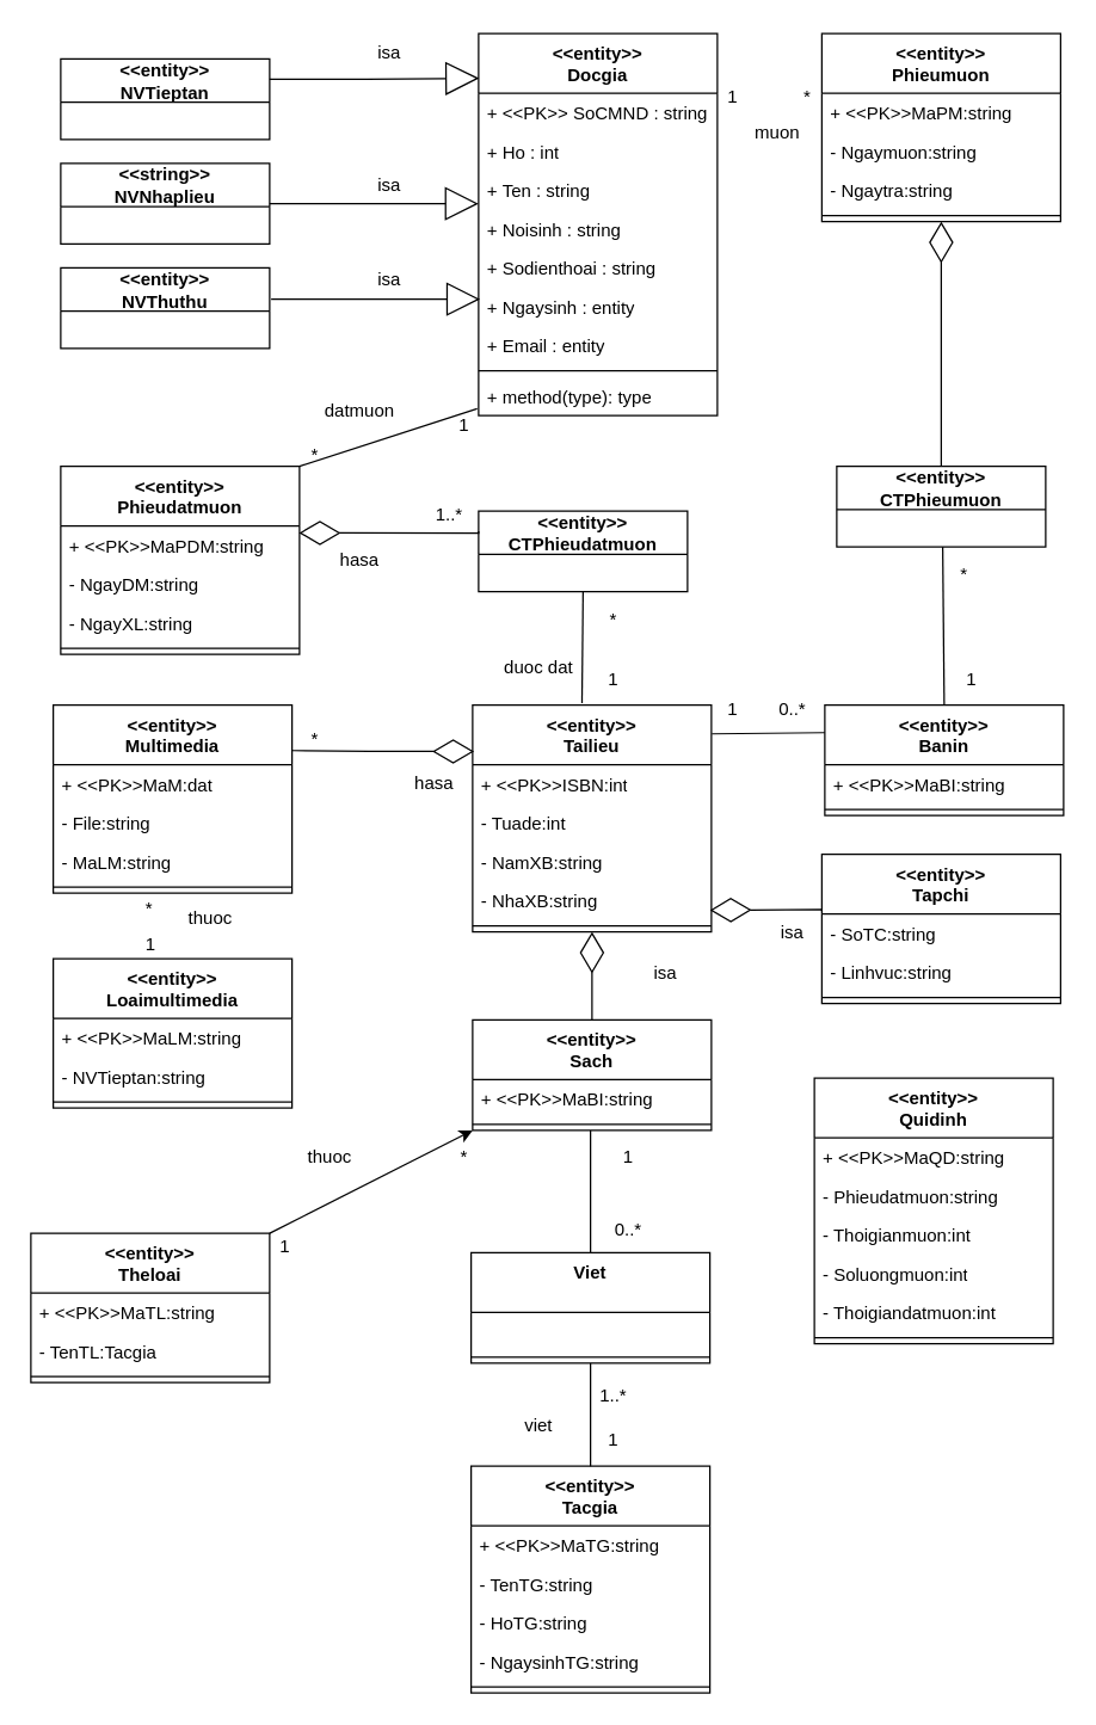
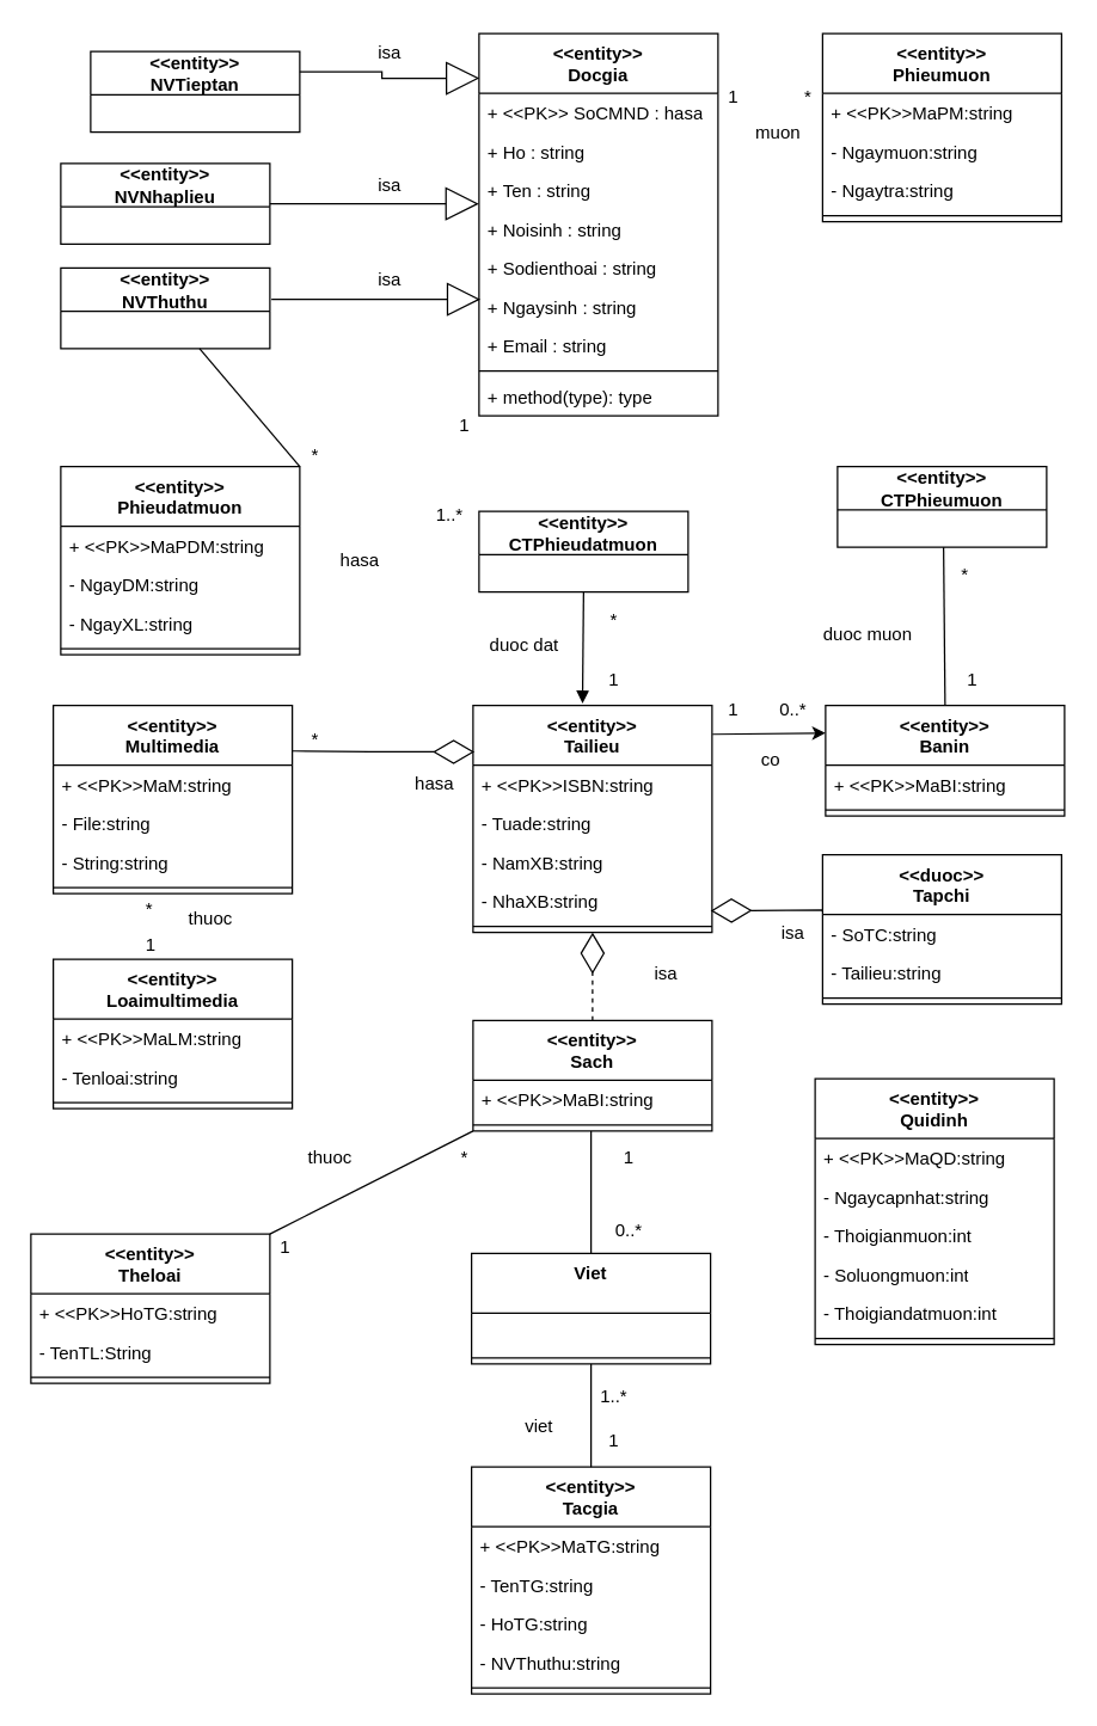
- <mxCell id="2" value="&amp;lt;&amp;lt;entity&amp;gt;&amp;gt;&lt;br&gt;NVTieptan" style="swimlane;fontStyle=1;align=center;verticalAlign=middle;childLayout=stackLayout;horizontal=1;startSize=29;horizontalStack=0;resizeParent=1;resizeParentMax=0;resizeLast=0;collapsible=0;marginBottom=0;html=1;whiteSpace=wrap;" vertex="1" parent="1"><mxGeometry x="40" y="39" width="140" height="54" as="geometry" /></mxCell>
+ <mxCell id="2" value="&amp;lt;&amp;lt;entity&amp;gt;&amp;gt;&lt;br&gt;NVTieptan" style="swimlane;fontStyle=1;align=center;verticalAlign=middle;childLayout=stackLayout;horizontal=1;startSize=29;horizontalStack=0;resizeParent=1;resizeParentMax=0;resizeLast=0;collapsible=0;marginBottom=0;html=1;whiteSpace=wrap;" vertex="1" parent="1"><mxGeometry x="60" y="34" width="140" height="54" as="geometry" /></mxCell>
- <mxCell id="6" value="+&amp;nbsp;&amp;lt;&amp;lt;PK&amp;gt;&amp;gt; SoCMND : string" style="text;strokeColor=none;fillColor=none;align=left;verticalAlign=top;spacingLeft=4;spacingRight=4;overflow=hidden;rotatable=0;points=[[0,0.5],[1,0.5]];portConstraint=eastwest;whiteSpace=wrap;html=1;" vertex="1" parent="5"><mxGeometry y="40" width="160" height="26" as="geometry" /></mxCell>
+ <mxCell id="6" value="+&amp;nbsp;&amp;lt;&amp;lt;PK&amp;gt;&amp;gt; SoCMND : hasa" style="text;strokeColor=none;fillColor=none;align=left;verticalAlign=top;spacingLeft=4;spacingRight=4;overflow=hidden;rotatable=0;points=[[0,0.5],[1,0.5]];portConstraint=eastwest;whiteSpace=wrap;html=1;" vertex="1" parent="5"><mxGeometry y="40" width="160" height="26" as="geometry" /></mxCell>
- <mxCell id="7" value="+&amp;nbsp;Ho : int" style="text;strokeColor=none;fillColor=none;align=left;verticalAlign=top;spacingLeft=4;spacingRight=4;overflow=hidden;rotatable=0;points=[[0,0.5],[1,0.5]];portConstraint=eastwest;whiteSpace=wrap;html=1;" vertex="1" parent="5"><mxGeometry y="66" width="160" height="26" as="geometry" /></mxCell>
+ <mxCell id="7" value="+&amp;nbsp;Ho : string" style="text;strokeColor=none;fillColor=none;align=left;verticalAlign=top;spacingLeft=4;spacingRight=4;overflow=hidden;rotatable=0;points=[[0,0.5],[1,0.5]];portConstraint=eastwest;whiteSpace=wrap;html=1;" vertex="1" parent="5"><mxGeometry y="66" width="160" height="26" as="geometry" /></mxCell>
- <mxCell id="3" value="&amp;lt;&amp;lt;string&amp;gt;&amp;gt;&lt;br&gt;NVNhaplieu" style="swimlane;fontStyle=1;align=center;verticalAlign=middle;childLayout=stackLayout;horizontal=1;startSize=29;horizontalStack=0;resizeParent=1;resizeParentMax=0;resizeLast=0;collapsible=0;marginBottom=0;html=1;whiteSpace=wrap;" vertex="1" parent="1"><mxGeometry x="40" y="109" width="140" height="54" as="geometry" /></mxCell>
+ <mxCell id="3" value="&amp;lt;&amp;lt;entity&amp;gt;&amp;gt;&lt;br&gt;NVNhaplieu" style="swimlane;fontStyle=1;align=center;verticalAlign=middle;childLayout=stackLayout;horizontal=1;startSize=29;horizontalStack=0;resizeParent=1;resizeParentMax=0;resizeLast=0;collapsible=0;marginBottom=0;html=1;whiteSpace=wrap;" vertex="1" parent="1"><mxGeometry x="40" y="109" width="140" height="54" as="geometry" /></mxCell>
- <mxCell id="11" value="+&amp;nbsp;&lt;span style=&quot;background-color: transparent;&quot;&gt;Ngaysinh : entity&lt;/span&gt;&lt;div&gt;&lt;span style=&quot;background-color: transparent; color: light-dark(rgb(0, 0, 0), rgb(255, 255, 255));&quot;&gt;&lt;br&gt;&lt;/span&gt;&lt;/div&gt;" style="text;strokeColor=none;fillColor=none;align=left;verticalAlign=top;spacingLeft=4;spacingRight=4;overflow=hidden;rotatable=0;points=[[0,0.5],[1,0.5]];portConstraint=eastwest;whiteSpace=wrap;html=1;" vertex="1" parent="5"><mxGeometry y="170" width="160" height="26" as="geometry" /></mxCell>
+ <mxCell id="11" value="+&amp;nbsp;&lt;span style=&quot;background-color: transparent;&quot;&gt;Ngaysinh : string&lt;/span&gt;&lt;div&gt;&lt;span style=&quot;background-color: transparent; color: light-dark(rgb(0, 0, 0), rgb(255, 255, 255));&quot;&gt;&lt;br&gt;&lt;/span&gt;&lt;/div&gt;" style="text;strokeColor=none;fillColor=none;align=left;verticalAlign=top;spacingLeft=4;spacingRight=4;overflow=hidden;rotatable=0;points=[[0,0.5],[1,0.5]];portConstraint=eastwest;whiteSpace=wrap;html=1;" vertex="1" parent="5"><mxGeometry y="170" width="160" height="26" as="geometry" /></mxCell>
- <mxCell id="12" value="&lt;div&gt;&lt;span style=&quot;background-color: transparent; color: light-dark(rgb(0, 0, 0), rgb(255, 255, 255));&quot;&gt;+&amp;nbsp;&lt;/span&gt;&lt;span style=&quot;background-color: transparent;&quot;&gt;Email : entity&lt;/span&gt;&lt;/div&gt;&lt;div&gt;&lt;br&gt;&lt;/div&gt;" style="text;strokeColor=none;fillColor=none;align=left;verticalAlign=top;spacingLeft=4;spacingRight=4;overflow=hidden;rotatable=0;points=[[0,0.5],[1,0.5]];portConstraint=eastwest;whiteSpace=wrap;html=1;" vertex="1" parent="5"><mxGeometry y="196" width="160" height="26" as="geometry" /></mxCell>
+ <mxCell id="12" value="&lt;div&gt;&lt;span style=&quot;background-color: transparent; color: light-dark(rgb(0, 0, 0), rgb(255, 255, 255));&quot;&gt;+&amp;nbsp;&lt;/span&gt;&lt;span style=&quot;background-color: transparent;&quot;&gt;Email : string&lt;/span&gt;&lt;/div&gt;&lt;div&gt;&lt;br&gt;&lt;/div&gt;" style="text;strokeColor=none;fillColor=none;align=left;verticalAlign=top;spacingLeft=4;spacingRight=4;overflow=hidden;rotatable=0;points=[[0,0.5],[1,0.5]];portConstraint=eastwest;whiteSpace=wrap;html=1;" vertex="1" parent="5"><mxGeometry y="196" width="160" height="26" as="geometry" /></mxCell>
- <mxCell id="30" style="edgeStyle=orthogonalEdgeStyle;rounded=0;orthogonalLoop=1;jettySize=auto;html=1;exitX=0.5;exitY=0;exitDx=0;exitDy=0;entryX=0.5;entryY=1;entryDx=0;entryDy=0;endArrow=diamondThin;endFill=0;endSize=25;" edge="1" parent="1" source="31" target="15"><mxGeometry relative="1" as="geometry" /></mxCell>
- <mxCell id="41" value="datmuon" style="text;html=1;align=center;verticalAlign=middle;resizable=0;points=[];autosize=1;strokeColor=none;fillColor=none;" vertex="1" parent="1"><mxGeometry x="205" y="260" width="70" height="30" as="geometry" /></mxCell>
- <mxCell id="40" value="" style="endArrow=none;html=1;rounded=0;exitX=1;exitY=0;exitDx=0;exitDy=0;entryX=-0.006;entryY=0.821;entryDx=0;entryDy=0;entryPerimeter=0;" edge="1" parent="1" source="32" target="14"><mxGeometry width="50" height="50" relative="1" as="geometry"><mxPoint x="380" y="292" as="sourcePoint" /><mxPoint x="320" y="282" as="targetPoint" /></mxGeometry></mxCell>
+ <mxCell id="40" value="" style="endArrow=none;html=1;rounded=0;exitX=1;exitY=0;exitDx=0;exitDy=0;" edge="1" parent="1" source="32" target="4"><mxGeometry width="50" height="50" relative="1" as="geometry"><mxPoint x="380" y="292" as="sourcePoint" /><mxPoint x="320" y="282" as="targetPoint" /></mxGeometry></mxCell>
- <mxCell id="37" style="edgeStyle=orthogonalEdgeStyle;rounded=0;orthogonalLoop=1;jettySize=auto;html=1;exitX=0;exitY=0.25;exitDx=0;exitDy=0;entryX=0.998;entryY=0.179;entryDx=0;entryDy=0;entryPerimeter=0;endArrow=diamondThin;endFill=0;endSize=25;" edge="1" parent="1" source="29" target="33"><mxGeometry relative="1" as="geometry"><Array as="points"><mxPoint x="320" y="357" /></Array></mxGeometry></mxCell>
+ <mxCell id="61" value="duoc muon" style="text;html=1;align=center;verticalAlign=middle;resizable=0;points=[];autosize=1;strokeColor=none;fillColor=none;" vertex="1" parent="1"><mxGeometry x="540" y="410" width="80" height="30" as="geometry" /></mxCell>
- <mxCell id="62" value="duoc dat" style="text;html=1;align=center;verticalAlign=middle;resizable=0;points=[];autosize=1;strokeColor=none;fillColor=none;" vertex="1" parent="1"><mxGeometry x="325" y="432" width="70" height="30" as="geometry" /></mxCell>
+ <mxCell id="62" value="duoc dat" style="text;html=1;align=center;verticalAlign=middle;resizable=0;points=[];autosize=1;strokeColor=none;fillColor=none;" vertex="1" parent="1"><mxGeometry x="315" y="417" width="70" height="30" as="geometry" /></mxCell>
- <mxCell id="57" value="" style="endArrow=none;html=1;rounded=0;exitX=0.5;exitY=1;exitDx=0;exitDy=0;entryX=0.458;entryY=-0.009;entryDx=0;entryDy=0;entryPerimeter=0;" edge="1" parent="1" source="29" target="48"><mxGeometry width="50" height="50" relative="1" as="geometry"><mxPoint x="380" y="392" as="sourcePoint" /><mxPoint x="430" y="342" as="targetPoint" /></mxGeometry></mxCell>
+ <mxCell id="57" value="" style="endArrow=block;html=1;rounded=0;exitX=0.5;exitY=1;exitDx=0;exitDy=0;entryX=0.458;entryY=-0.009;entryDx=0;entryDy=0;entryPerimeter=0;" edge="1" parent="1" source="29" target="48"><mxGeometry width="50" height="50" relative="1" as="geometry"><mxPoint x="380" y="392" as="sourcePoint" /><mxPoint x="430" y="342" as="targetPoint" /></mxGeometry></mxCell>
- <mxCell id="88" value="" style="endArrow=none;html=1;rounded=0;entryX=0;entryY=0.25;entryDx=0;entryDy=0;exitX=1.002;exitY=0.127;exitDx=0;exitDy=0;exitPerimeter=0;" edge="1" parent="1" source="48" target="54"><mxGeometry width="50" height="50" relative="1" as="geometry"><mxPoint x="380" y="592" as="sourcePoint" /><mxPoint x="430" y="542" as="targetPoint" /></mxGeometry></mxCell>
+ <mxCell id="88" value="" style="endArrow=classic;html=1;rounded=0;entryX=0;entryY=0.25;entryDx=0;entryDy=0;exitX=1.002;exitY=0.127;exitDx=0;exitDy=0;exitPerimeter=0;" edge="1" parent="1" source="48" target="54"><mxGeometry width="50" height="50" relative="1" as="geometry"><mxPoint x="380" y="592" as="sourcePoint" /><mxPoint x="430" y="542" as="targetPoint" /></mxGeometry></mxCell>
+ <mxCell id="89" value="co" style="text;html=1;align=center;verticalAlign=middle;resizable=0;points=[];autosize=1;strokeColor=none;fillColor=none;" vertex="1" parent="1"><mxGeometry x="495" y="494" width="40" height="30" as="geometry" /></mxCell>
- <mxCell id="44" value="+ &amp;lt;&amp;lt;PK&amp;gt;&amp;gt;MaM:dat&lt;div&gt;&lt;br&gt;&lt;/div&gt;" style="text;strokeColor=none;fillColor=none;align=left;verticalAlign=top;spacingLeft=4;spacingRight=4;overflow=hidden;rotatable=0;points=[[0,0.5],[1,0.5]];portConstraint=eastwest;whiteSpace=wrap;html=1;" vertex="1" parent="43"><mxGeometry y="40" width="160" height="26" as="geometry" /></mxCell>
+ <mxCell id="44" value="+ &amp;lt;&amp;lt;PK&amp;gt;&amp;gt;MaM:string&lt;div&gt;&lt;br&gt;&lt;/div&gt;" style="text;strokeColor=none;fillColor=none;align=left;verticalAlign=top;spacingLeft=4;spacingRight=4;overflow=hidden;rotatable=0;points=[[0,0.5],[1,0.5]];portConstraint=eastwest;whiteSpace=wrap;html=1;" vertex="1" parent="43"><mxGeometry y="40" width="160" height="26" as="geometry" /></mxCell>
- <mxCell id="49" value="+ &amp;lt;&amp;lt;PK&amp;gt;&amp;gt;ISBN:int&lt;div&gt;&lt;br&gt;&lt;/div&gt;" style="text;strokeColor=none;fillColor=none;align=left;verticalAlign=top;spacingLeft=4;spacingRight=4;overflow=hidden;rotatable=0;points=[[0,0.5],[1,0.5]];portConstraint=eastwest;whiteSpace=wrap;html=1;" vertex="1" parent="48"><mxGeometry y="40" width="160" height="26" as="geometry" /></mxCell>
+ <mxCell id="49" value="+ &amp;lt;&amp;lt;PK&amp;gt;&amp;gt;ISBN:string&lt;div&gt;&lt;br&gt;&lt;/div&gt;" style="text;strokeColor=none;fillColor=none;align=left;verticalAlign=top;spacingLeft=4;spacingRight=4;overflow=hidden;rotatable=0;points=[[0,0.5],[1,0.5]];portConstraint=eastwest;whiteSpace=wrap;html=1;" vertex="1" parent="48"><mxGeometry y="40" width="160" height="26" as="geometry" /></mxCell>
- <mxCell id="50" value="- Tuade:int" style="text;strokeColor=none;fillColor=none;align=left;verticalAlign=top;spacingLeft=4;spacingRight=4;overflow=hidden;rotatable=0;points=[[0,0.5],[1,0.5]];portConstraint=eastwest;whiteSpace=wrap;html=1;" vertex="1" parent="48"><mxGeometry y="66" width="160" height="26" as="geometry" /></mxCell>
+ <mxCell id="50" value="- Tuade:string" style="text;strokeColor=none;fillColor=none;align=left;verticalAlign=top;spacingLeft=4;spacingRight=4;overflow=hidden;rotatable=0;points=[[0,0.5],[1,0.5]];portConstraint=eastwest;whiteSpace=wrap;html=1;" vertex="1" parent="48"><mxGeometry y="66" width="160" height="26" as="geometry" /></mxCell>
- <mxCell id="46" value="&lt;div&gt;- MaLM:string&lt;/div&gt;" style="text;strokeColor=none;fillColor=none;align=left;verticalAlign=top;spacingLeft=4;spacingRight=4;overflow=hidden;rotatable=0;points=[[0,0.5],[1,0.5]];portConstraint=eastwest;whiteSpace=wrap;html=1;" vertex="1" parent="43"><mxGeometry y="92" width="160" height="26" as="geometry" /></mxCell>
+ <mxCell id="46" value="&lt;div&gt;- String:string&lt;/div&gt;" style="text;strokeColor=none;fillColor=none;align=left;verticalAlign=top;spacingLeft=4;spacingRight=4;overflow=hidden;rotatable=0;points=[[0,0.5],[1,0.5]];portConstraint=eastwest;whiteSpace=wrap;html=1;" vertex="1" parent="43"><mxGeometry y="92" width="160" height="26" as="geometry" /></mxCell>
- <mxCell id="92" value="&amp;lt;&amp;lt;entity&amp;gt;&amp;gt;&lt;div&gt;Tapchi&lt;br&gt;&lt;div&gt;&lt;br&gt;&lt;/div&gt;&lt;/div&gt;" style="swimlane;fontStyle=1;align=center;verticalAlign=top;childLayout=stackLayout;horizontal=1;startSize=40;horizontalStack=0;resizeParent=1;resizeParentMax=0;resizeLast=0;collapsible=1;marginBottom=0;whiteSpace=wrap;html=1;" vertex="1" parent="1"><mxGeometry x="550" y="572" width="160" height="100" as="geometry"><mxRectangle x="330" y="100" width="100" height="60" as="alternateBounds" /></mxGeometry></mxCell>
+ <mxCell id="92" value="&amp;lt;&amp;lt;duoc&amp;gt;&amp;gt;&lt;div&gt;Tapchi&lt;br&gt;&lt;div&gt;&lt;br&gt;&lt;/div&gt;&lt;/div&gt;" style="swimlane;fontStyle=1;align=center;verticalAlign=top;childLayout=stackLayout;horizontal=1;startSize=40;horizontalStack=0;resizeParent=1;resizeParentMax=0;resizeLast=0;collapsible=1;marginBottom=0;whiteSpace=wrap;html=1;" vertex="1" parent="1"><mxGeometry x="550" y="572" width="160" height="100" as="geometry"><mxRectangle x="330" y="100" width="100" height="60" as="alternateBounds" /></mxGeometry></mxCell>
- <mxCell id="94" value="&lt;div&gt;- Linhvuc:string&lt;/div&gt;" style="text;strokeColor=none;fillColor=none;align=left;verticalAlign=top;spacingLeft=4;spacingRight=4;overflow=hidden;rotatable=0;points=[[0,0.5],[1,0.5]];portConstraint=eastwest;whiteSpace=wrap;html=1;" vertex="1" parent="92"><mxGeometry y="66" width="160" height="26" as="geometry" /></mxCell>
+ <mxCell id="94" value="&lt;div&gt;- Tailieu:string&lt;/div&gt;" style="text;strokeColor=none;fillColor=none;align=left;verticalAlign=top;spacingLeft=4;spacingRight=4;overflow=hidden;rotatable=0;points=[[0,0.5],[1,0.5]];portConstraint=eastwest;whiteSpace=wrap;html=1;" vertex="1" parent="92"><mxGeometry y="66" width="160" height="26" as="geometry" /></mxCell>
- <mxCell id="83" style="edgeStyle=orthogonalEdgeStyle;rounded=0;orthogonalLoop=1;jettySize=auto;html=1;exitX=0.5;exitY=0;exitDx=0;exitDy=0;endArrow=diamondThin;endFill=0;endSize=25;entryX=0.5;entryY=1;entryDx=0;entryDy=0;" edge="1" parent="1" source="76" target="48"><mxGeometry relative="1" as="geometry"><mxPoint x="394" y="742" as="sourcePoint" /><mxPoint x="389" y="632" as="targetPoint" /></mxGeometry></mxCell>
+ <mxCell id="83" style="edgeStyle=orthogonalEdgeStyle;rounded=0;orthogonalLoop=1;jettySize=auto;html=1;exitX=0.5;exitY=0;exitDx=0;exitDy=0;endArrow=diamondThin;endFill=0;endSize=25;entryX=0.5;entryY=1;entryDx=0;entryDy=0;dashed=1;" edge="1" parent="1" source="76" target="48"><mxGeometry relative="1" as="geometry"><mxPoint x="394" y="742" as="sourcePoint" /><mxPoint x="389" y="632" as="targetPoint" /></mxGeometry></mxCell>
- <mxCell id="81" value="- NVTieptan:string" style="text;strokeColor=none;fillColor=none;align=left;verticalAlign=top;spacingLeft=4;spacingRight=4;overflow=hidden;rotatable=0;points=[[0,0.5],[1,0.5]];portConstraint=eastwest;whiteSpace=wrap;html=1;" vertex="1" parent="79"><mxGeometry y="66" width="160" height="26" as="geometry" /></mxCell>
+ <mxCell id="81" value="- Tenloai:string" style="text;strokeColor=none;fillColor=none;align=left;verticalAlign=top;spacingLeft=4;spacingRight=4;overflow=hidden;rotatable=0;points=[[0,0.5],[1,0.5]];portConstraint=eastwest;whiteSpace=wrap;html=1;" vertex="1" parent="79"><mxGeometry y="66" width="160" height="26" as="geometry" /></mxCell>
- <mxCell id="111" value="" style="endArrow=classic;html=1;rounded=0;exitX=1;exitY=0;exitDx=0;exitDy=0;entryX=0;entryY=1;entryDx=0;entryDy=0;" edge="1" parent="1" source="107" target="76"><mxGeometry width="50" height="50" relative="1" as="geometry"><mxPoint x="380" y="692" as="sourcePoint" /><mxPoint x="430" y="642" as="targetPoint" /></mxGeometry></mxCell>
+ <mxCell id="111" value="" style="endArrow=none;html=1;rounded=0;exitX=1;exitY=0;exitDx=0;exitDy=0;entryX=0;entryY=1;entryDx=0;entryDy=0;" edge="1" parent="1" source="107" target="76"><mxGeometry width="50" height="50" relative="1" as="geometry"><mxPoint x="380" y="692" as="sourcePoint" /><mxPoint x="430" y="642" as="targetPoint" /></mxGeometry></mxCell>
- <mxCell id="71" value="&lt;div&gt;- Phieudatmuon:string&lt;/div&gt;" style="text;strokeColor=none;fillColor=none;align=left;verticalAlign=top;spacingLeft=4;spacingRight=4;overflow=hidden;rotatable=0;points=[[0,0.5],[1,0.5]];portConstraint=eastwest;whiteSpace=wrap;html=1;" vertex="1" parent="69"><mxGeometry y="66" width="160" height="26" as="geometry" /></mxCell>
+ <mxCell id="71" value="&lt;div&gt;- Ngaycapnhat:string&lt;/div&gt;" style="text;strokeColor=none;fillColor=none;align=left;verticalAlign=top;spacingLeft=4;spacingRight=4;overflow=hidden;rotatable=0;points=[[0,0.5],[1,0.5]];portConstraint=eastwest;whiteSpace=wrap;html=1;" vertex="1" parent="69"><mxGeometry y="66" width="160" height="26" as="geometry" /></mxCell>
- <mxCell id="108" value="+ &amp;lt;&amp;lt;PK&amp;gt;&amp;gt;MaTL:string&lt;div&gt;&lt;br&gt;&lt;div&gt;&lt;br&gt;&lt;/div&gt;&lt;/div&gt;" style="text;strokeColor=none;fillColor=none;align=left;verticalAlign=top;spacingLeft=4;spacingRight=4;overflow=hidden;rotatable=0;points=[[0,0.5],[1,0.5]];portConstraint=eastwest;whiteSpace=wrap;html=1;" vertex="1" parent="107"><mxGeometry y="40" width="160" height="26" as="geometry" /></mxCell>
+ <mxCell id="108" value="+ &amp;lt;&amp;lt;PK&amp;gt;&amp;gt;HoTG:string&lt;div&gt;&lt;br&gt;&lt;div&gt;&lt;br&gt;&lt;/div&gt;&lt;/div&gt;" style="text;strokeColor=none;fillColor=none;align=left;verticalAlign=top;spacingLeft=4;spacingRight=4;overflow=hidden;rotatable=0;points=[[0,0.5],[1,0.5]];portConstraint=eastwest;whiteSpace=wrap;html=1;" vertex="1" parent="107"><mxGeometry y="40" width="160" height="26" as="geometry" /></mxCell>
- <mxCell id="109" value="&lt;div&gt;&lt;div&gt;- TenTL:Tacgia&lt;/div&gt;&lt;/div&gt;" style="text;strokeColor=none;fillColor=none;align=left;verticalAlign=top;spacingLeft=4;spacingRight=4;overflow=hidden;rotatable=0;points=[[0,0.5],[1,0.5]];portConstraint=eastwest;whiteSpace=wrap;html=1;" vertex="1" parent="107"><mxGeometry y="66" width="160" height="26" as="geometry" /></mxCell>
+ <mxCell id="109" value="&lt;div&gt;&lt;div&gt;- TenTL:String&lt;/div&gt;&lt;/div&gt;" style="text;strokeColor=none;fillColor=none;align=left;verticalAlign=top;spacingLeft=4;spacingRight=4;overflow=hidden;rotatable=0;points=[[0,0.5],[1,0.5]];portConstraint=eastwest;whiteSpace=wrap;html=1;" vertex="1" parent="107"><mxGeometry y="66" width="160" height="26" as="geometry" /></mxCell>
- <mxCell id="105" value="&lt;div&gt;- NgaysinhTG:string&lt;/div&gt;" style="text;strokeColor=none;fillColor=none;align=left;verticalAlign=top;spacingLeft=4;spacingRight=4;overflow=hidden;rotatable=0;points=[[0,0.5],[1,0.5]];portConstraint=eastwest;whiteSpace=wrap;html=1;" vertex="1" parent="101"><mxGeometry y="118" width="160" height="26" as="geometry" /></mxCell>
+ <mxCell id="105" value="&lt;div&gt;- NVThuthu:string&lt;/div&gt;" style="text;strokeColor=none;fillColor=none;align=left;verticalAlign=top;spacingLeft=4;spacingRight=4;overflow=hidden;rotatable=0;points=[[0,0.5],[1,0.5]];portConstraint=eastwest;whiteSpace=wrap;html=1;" vertex="1" parent="101"><mxGeometry y="118" width="160" height="26" as="geometry" /></mxCell>
